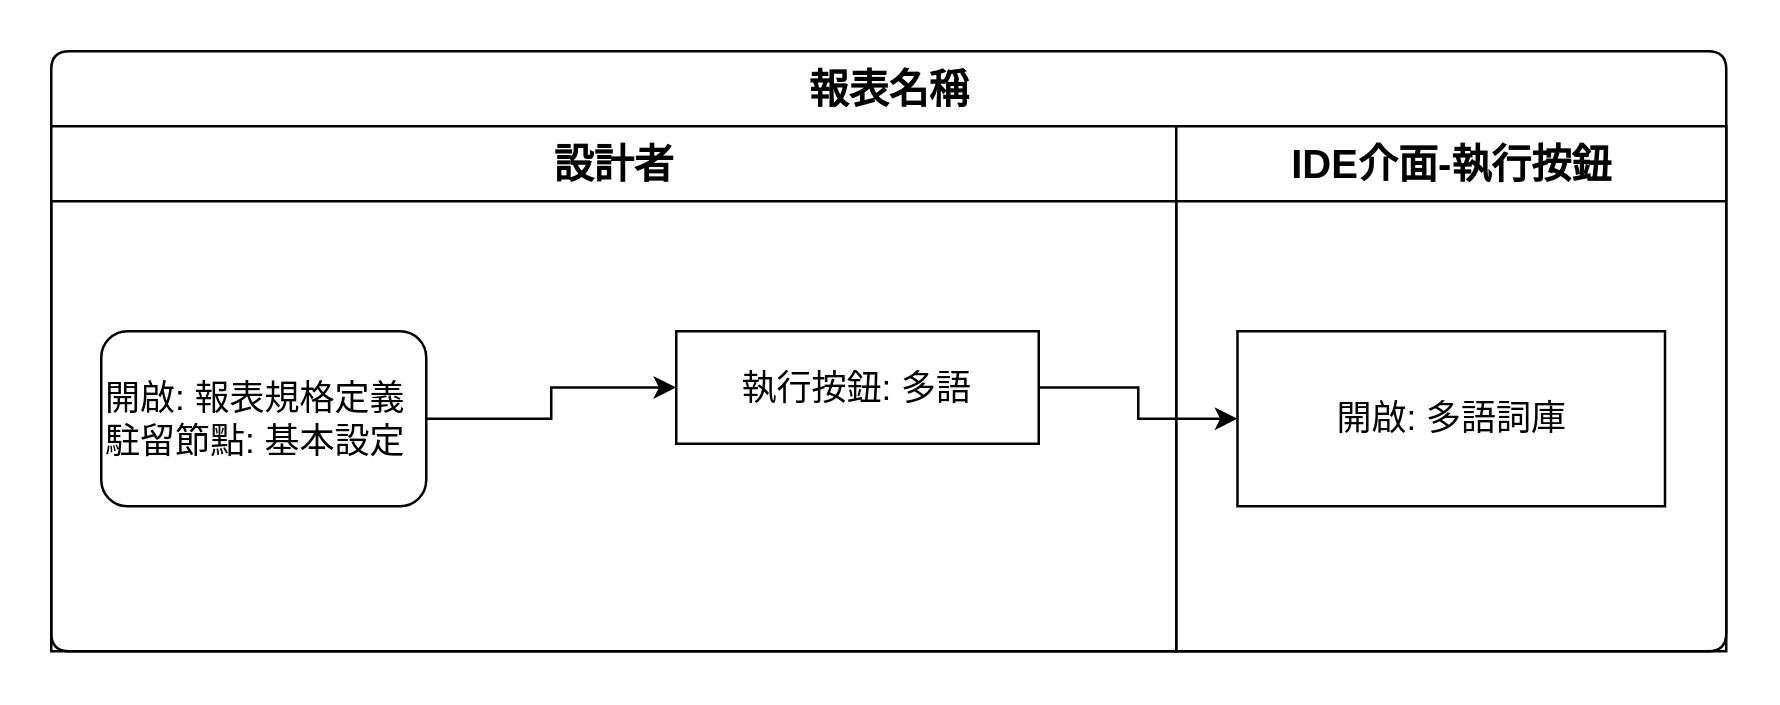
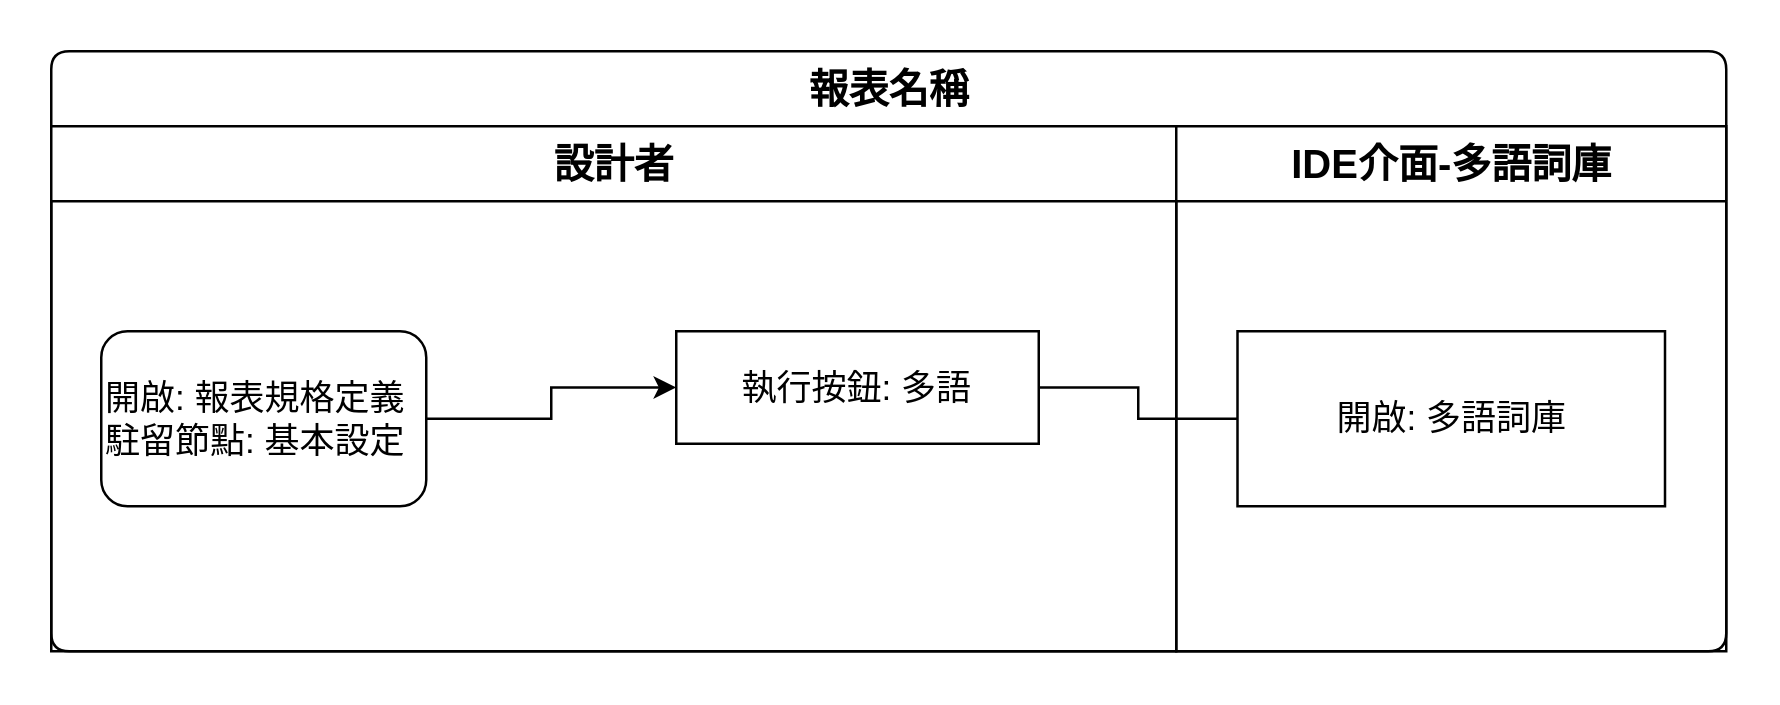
- <mxCell id="8" value="IDE介面-執行按鈕" style="swimlane;html=1;startSize=30;fontSize=16;strokeWidth=1;" vertex="1" parent="2"><mxGeometry x="450" y="30" width="220" height="210" as="geometry" /></mxCell>
+ <mxCell id="8" value="IDE介面-多語詞庫" style="swimlane;html=1;startSize=30;fontSize=16;strokeWidth=1;" vertex="1" parent="2"><mxGeometry x="450" y="30" width="220" height="210" as="geometry" /></mxCell>
- <mxCell id="7" style="edgeStyle=orthogonalEdgeStyle;rounded=0;orthogonalLoop=1;jettySize=auto;html=1;" edge="1" parent="2" source="6" target="9"><mxGeometry relative="1" as="geometry" /></mxCell>
+ <mxCell id="7" style="edgeStyle=orthogonalEdgeStyle;rounded=0;orthogonalLoop=1;jettySize=auto;html=1;endArrow=none;" edge="1" parent="2" source="6" target="9"><mxGeometry relative="1" as="geometry" /></mxCell>
